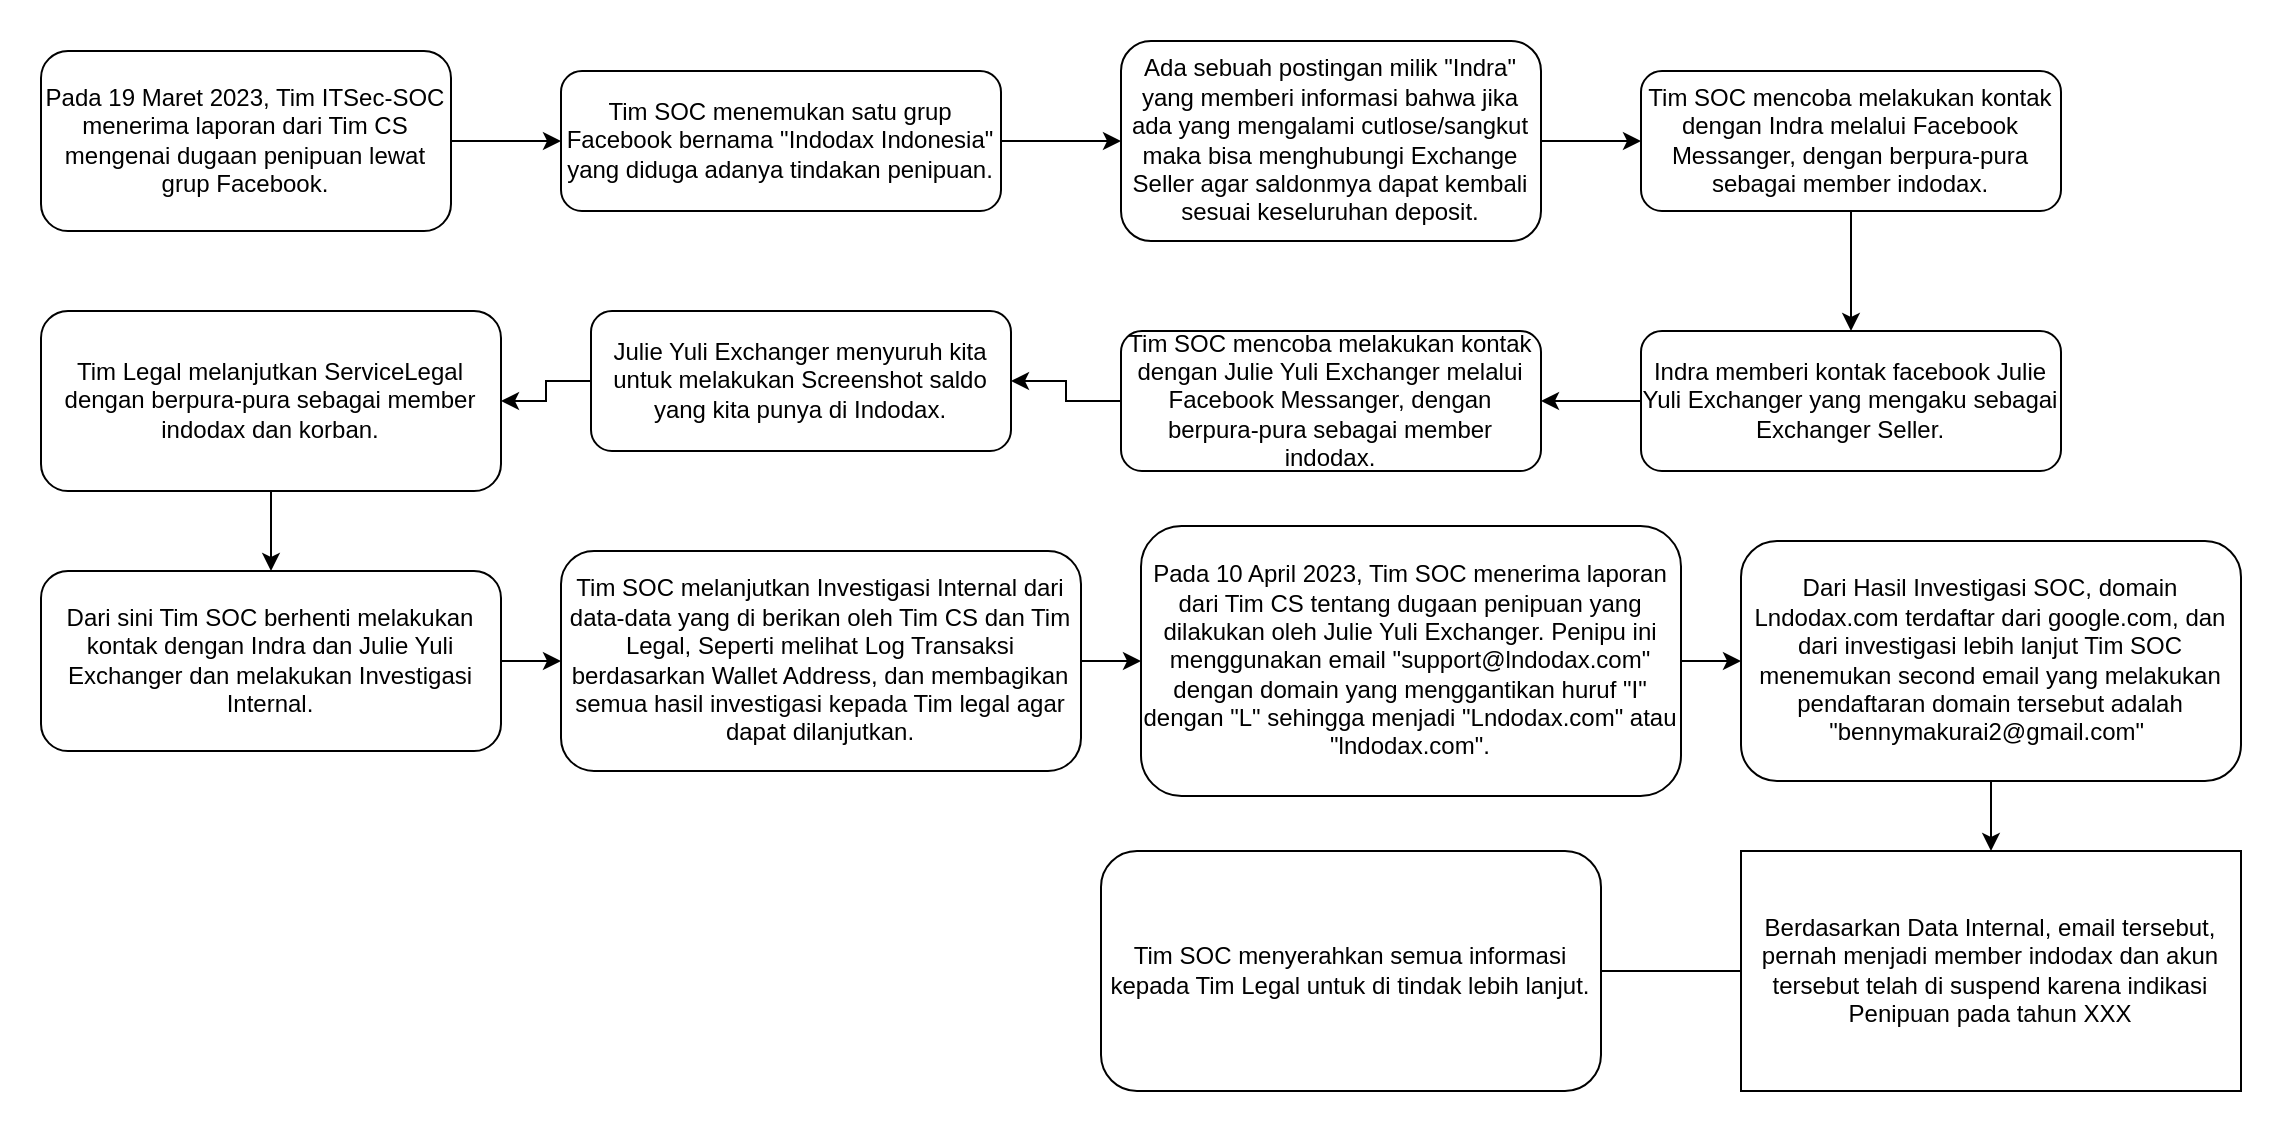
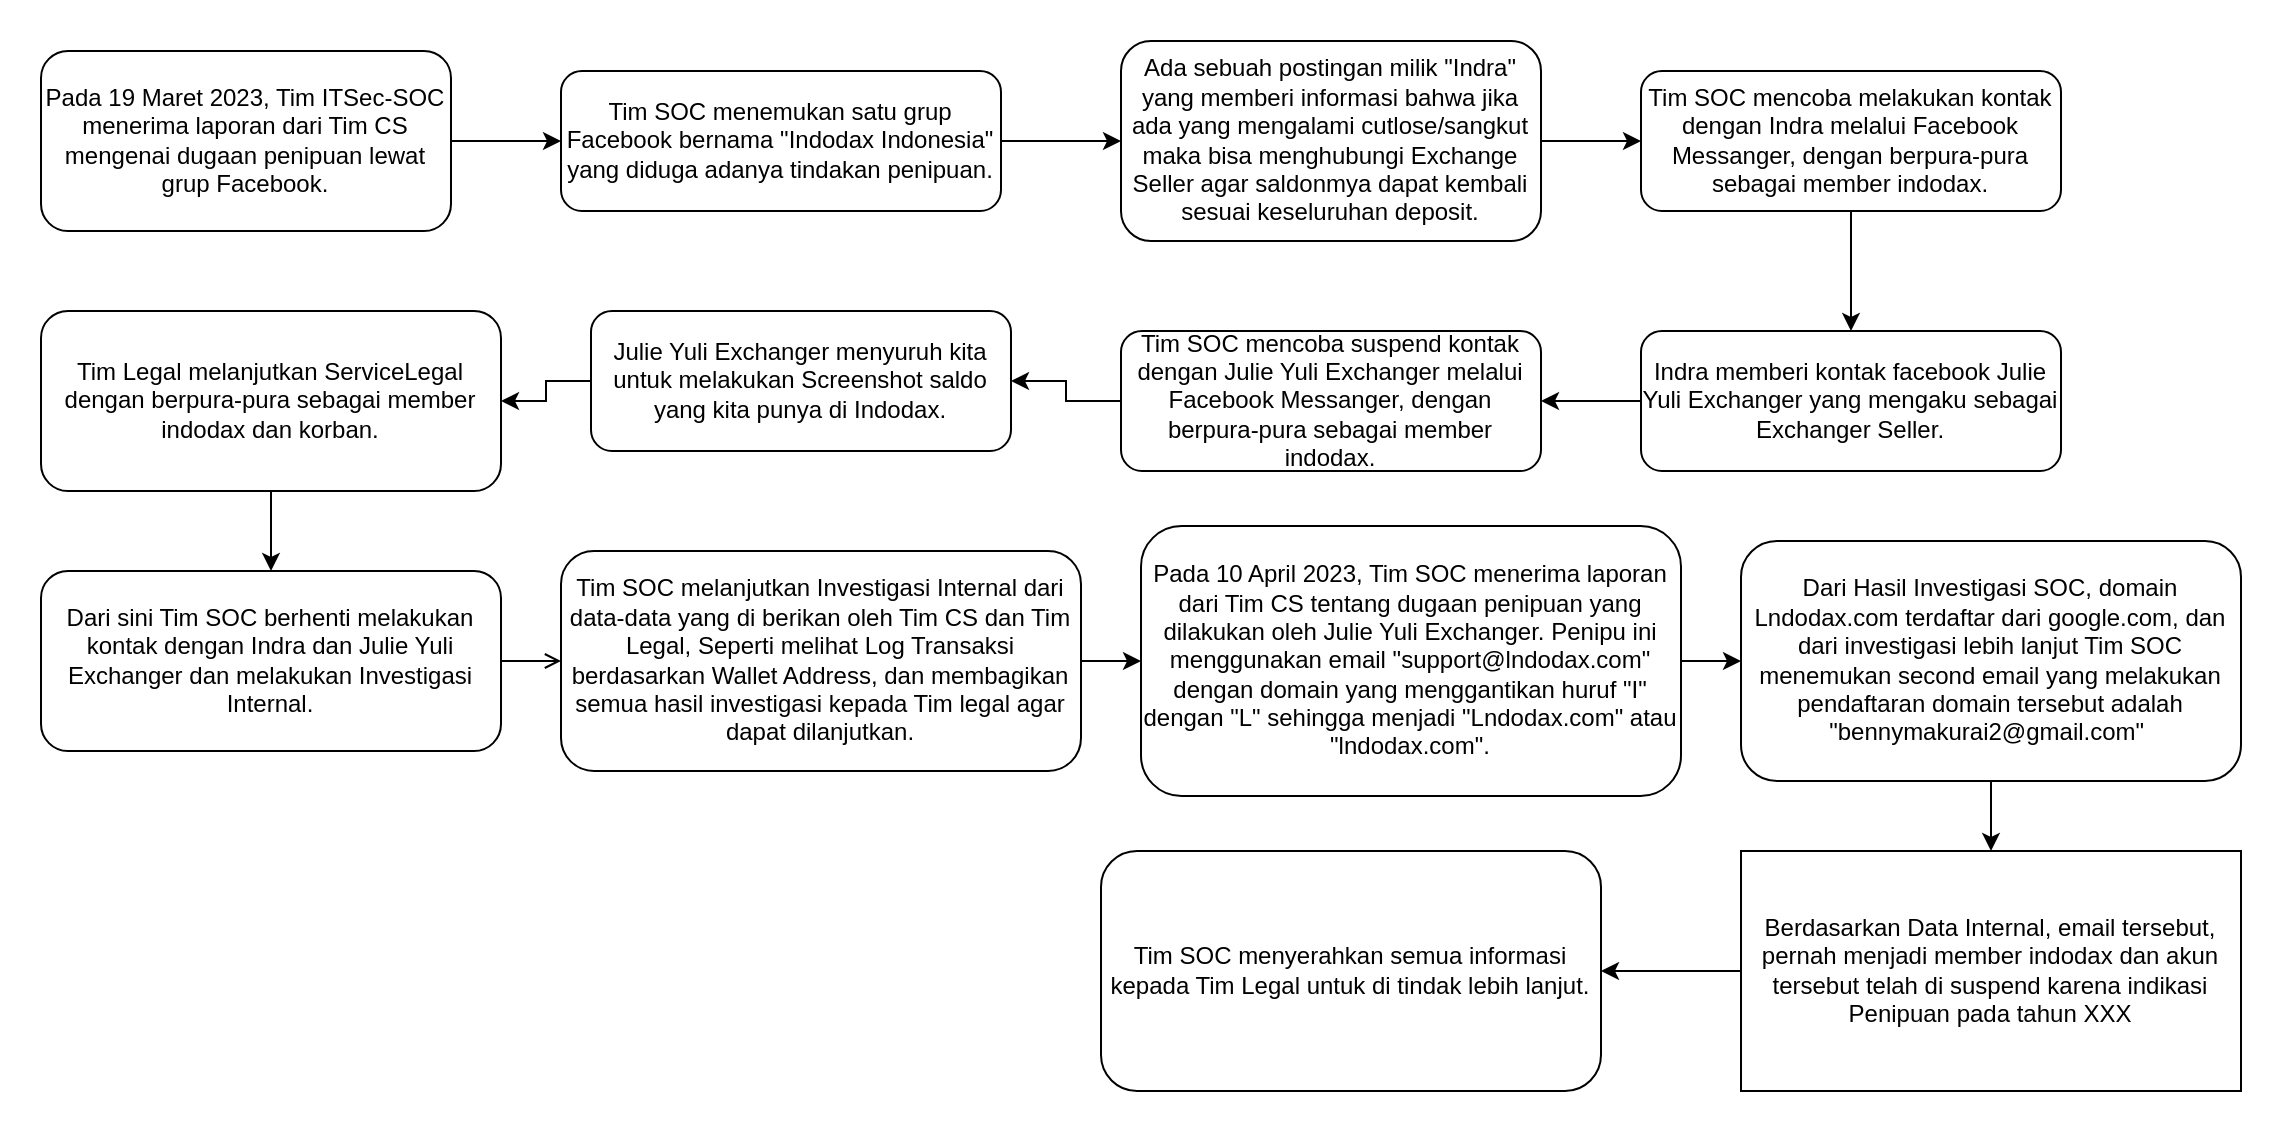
- <mxCell id="13" value="Tim SOC mencoba melakukan kontak dengan Julie Yuli Exchanger melalui Facebook Messanger, dengan berpura-pura sebagai member indodax." style="rounded=1;whiteSpace=wrap;html=1;" vertex="1" parent="1"><mxGeometry x="560" y="165" width="210" height="70" as="geometry" /></mxCell>
+ <mxCell id="13" value="Tim SOC mencoba suspend kontak dengan Julie Yuli Exchanger melalui Facebook Messanger, dengan berpura-pura sebagai member indodax." style="rounded=1;whiteSpace=wrap;html=1;" vertex="1" parent="1"><mxGeometry x="560" y="165" width="210" height="70" as="geometry" /></mxCell>
- <mxCell id="16" style="edgeStyle=orthogonalEdgeStyle;rounded=0;orthogonalLoop=1;jettySize=auto;html=1;entryX=0;entryY=0.5;entryDx=0;entryDy=0;" edge="1" parent="1" source="17" target="21"><mxGeometry relative="1" as="geometry" /></mxCell>
+ <mxCell id="16" style="edgeStyle=orthogonalEdgeStyle;rounded=0;orthogonalLoop=1;jettySize=auto;html=1;entryX=0;entryY=0.5;entryDx=0;entryDy=0;endArrow=open;" edge="1" parent="1" source="17" target="21"><mxGeometry relative="1" as="geometry" /></mxCell>
- <mxCell id="26" style="edgeStyle=orthogonalEdgeStyle;rounded=0;orthogonalLoop=1;jettySize=auto;html=1;entryX=1;entryY=0.5;entryDx=0;entryDy=0;endArrow=none;" edge="1" parent="1" source="27" target="28"><mxGeometry relative="1" as="geometry" /></mxCell>
+ <mxCell id="26" style="edgeStyle=orthogonalEdgeStyle;rounded=0;orthogonalLoop=1;jettySize=auto;html=1;entryX=1;entryY=0.5;entryDx=0;entryDy=0;" edge="1" parent="1" source="27" target="28"><mxGeometry relative="1" as="geometry" /></mxCell>
